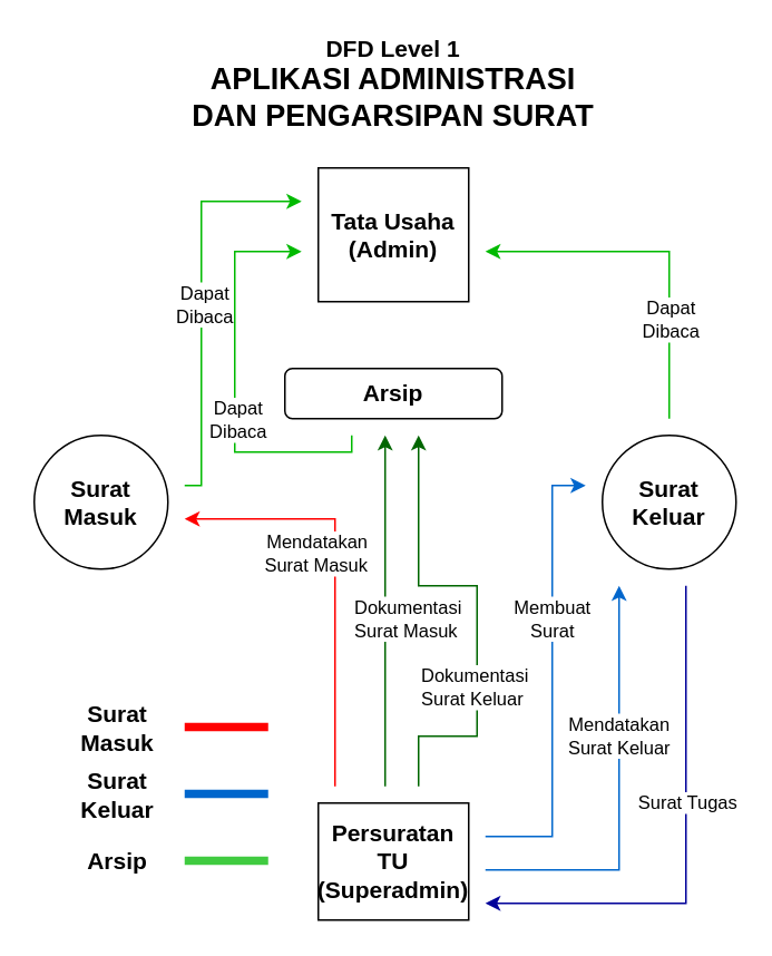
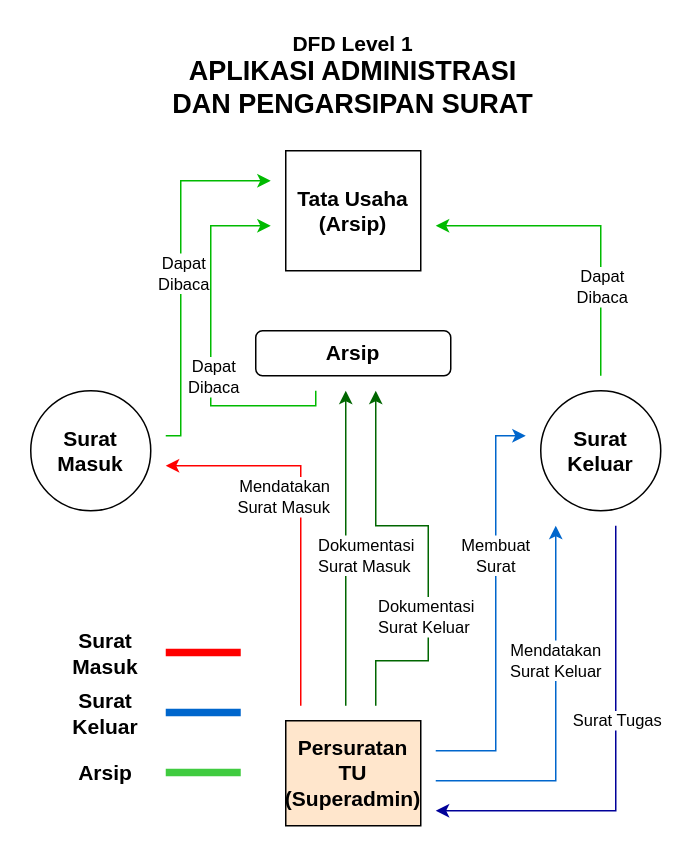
- <mxCell id="10" value="&lt;font style=&quot;font-size: 14px;&quot;&gt;&lt;b&gt;Tata Usaha&lt;br&gt;(Admin)&lt;br&gt;&lt;/b&gt;&lt;/font&gt;" style="rounded=0;whiteSpace=wrap;html=1;" parent="1" vertex="1"><mxGeometry x="190" y="100" width="90" height="80" as="geometry" /></mxCell>
+ <mxCell id="10" value="&lt;font style=&quot;font-size: 14px;&quot;&gt;&lt;b&gt;Tata Usaha&lt;br&gt;(Arsip)&lt;br&gt;&lt;/b&gt;&lt;/font&gt;" style="rounded=0;whiteSpace=wrap;html=1;" parent="1" vertex="1"><mxGeometry x="190" y="100" width="90" height="80" as="geometry" /></mxCell>
- <mxCell id="5" value="&lt;font style=&quot;font-size: 14px;&quot;&gt;&lt;b&gt;Persuratan TU&lt;br&gt;(Superadmin)&lt;br&gt;&lt;/b&gt;&lt;/font&gt;" style="rounded=0;whiteSpace=wrap;html=1;" parent="1" vertex="1"><mxGeometry x="190" y="480" width="90" height="70" as="geometry" /></mxCell>
+ <mxCell id="5" value="&lt;font style=&quot;font-size: 14px;&quot;&gt;&lt;b&gt;Persuratan TU&lt;br&gt;(Superadmin)&lt;br&gt;&lt;/b&gt;&lt;/font&gt;" style="rounded=0;whiteSpace=wrap;html=1;fillColor=#ffe6cc;" parent="1" vertex="1"><mxGeometry x="190" y="480" width="90" height="70" as="geometry" /></mxCell>
